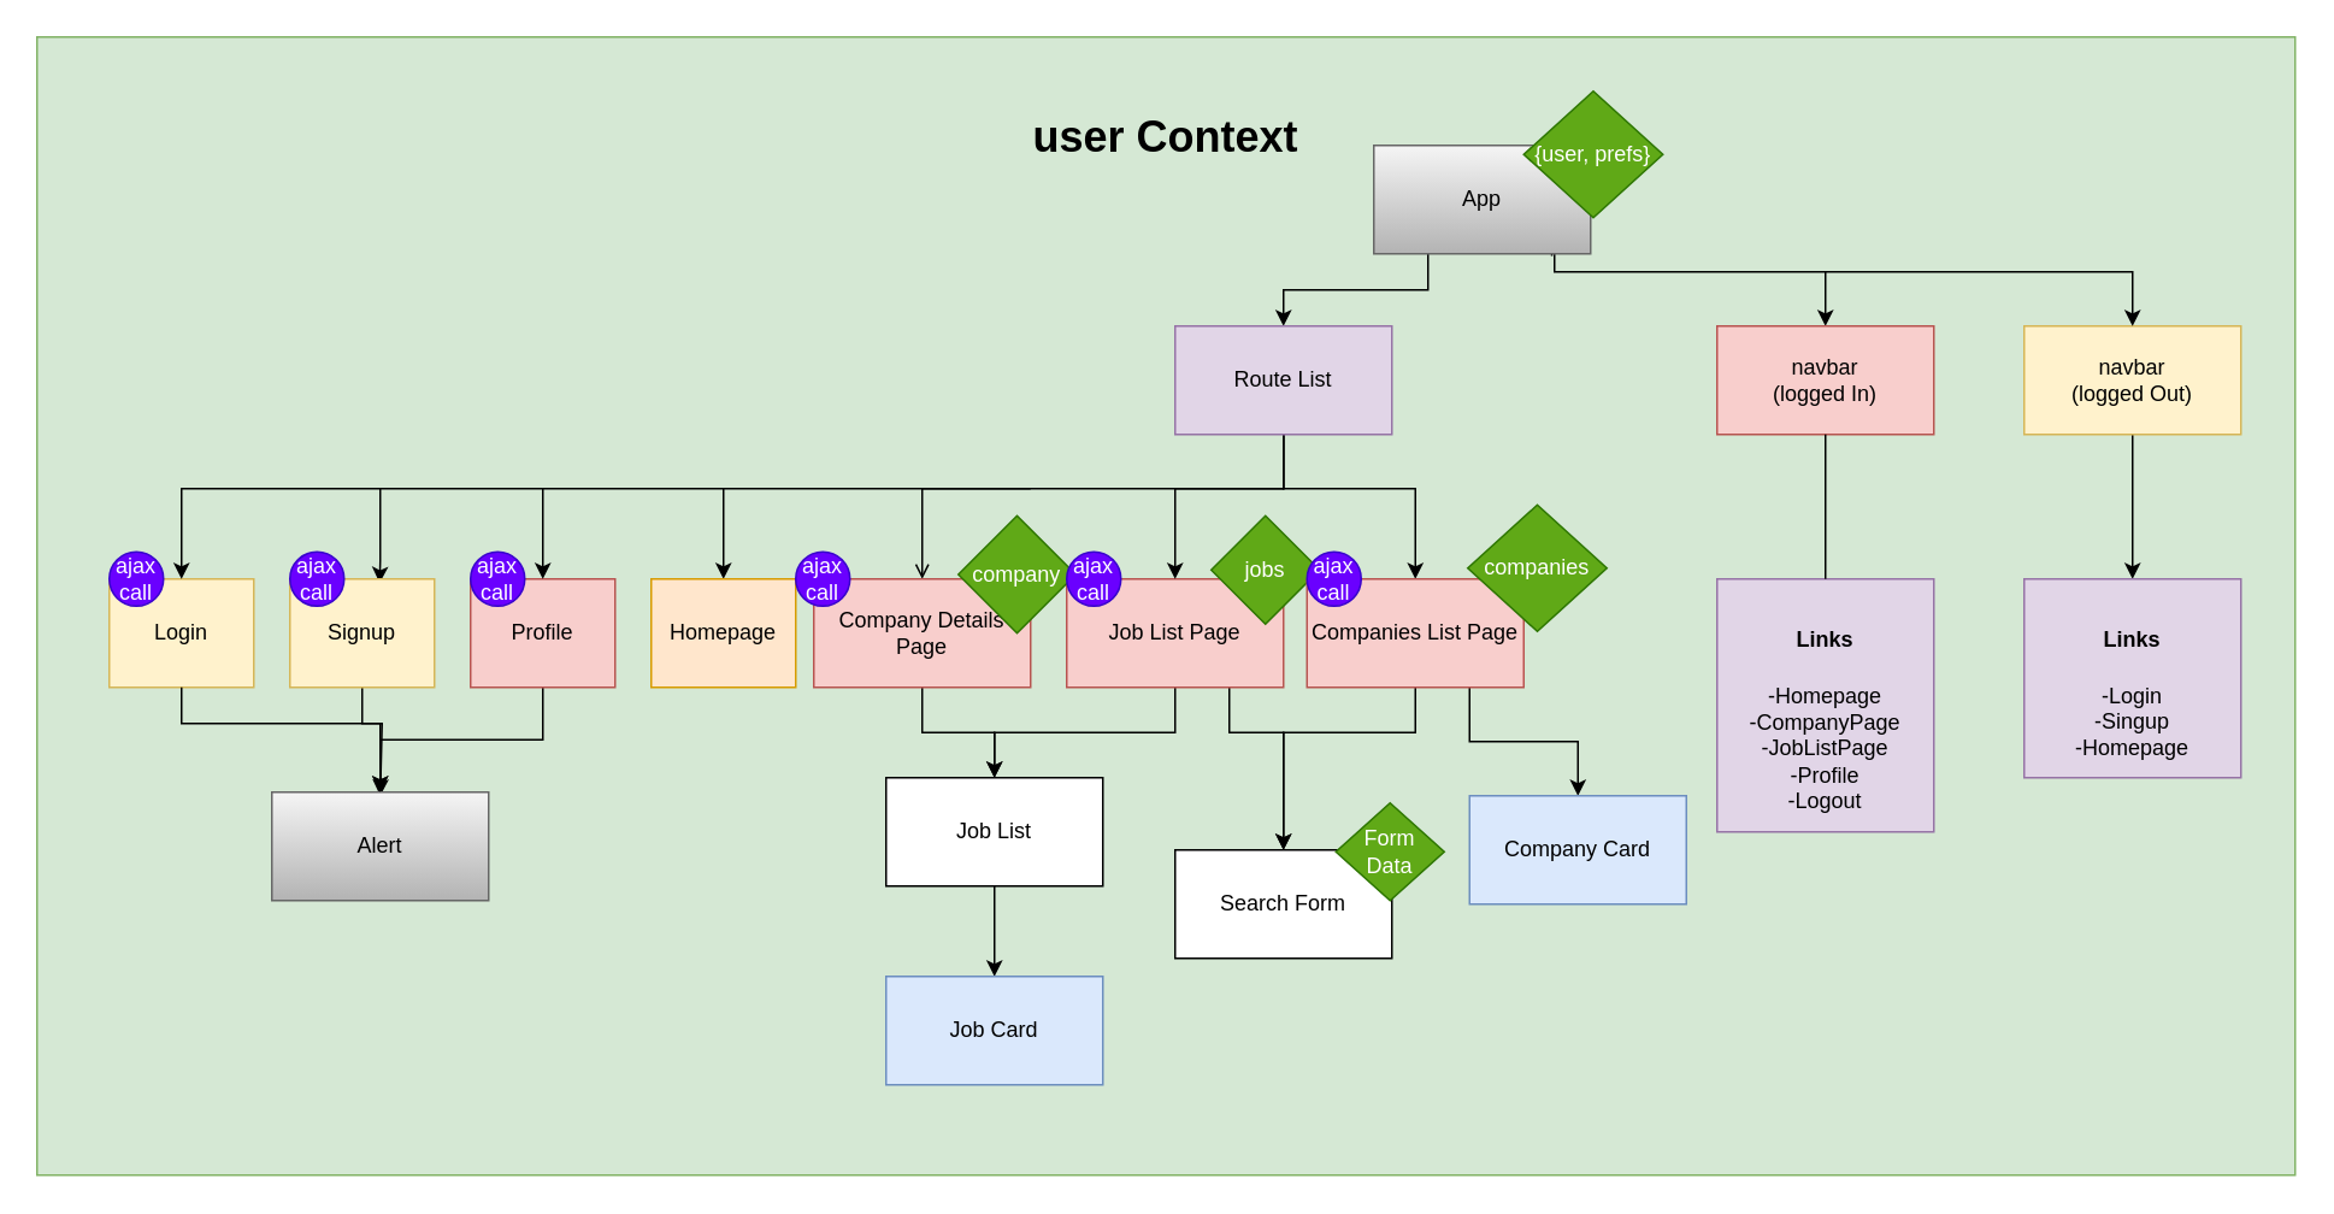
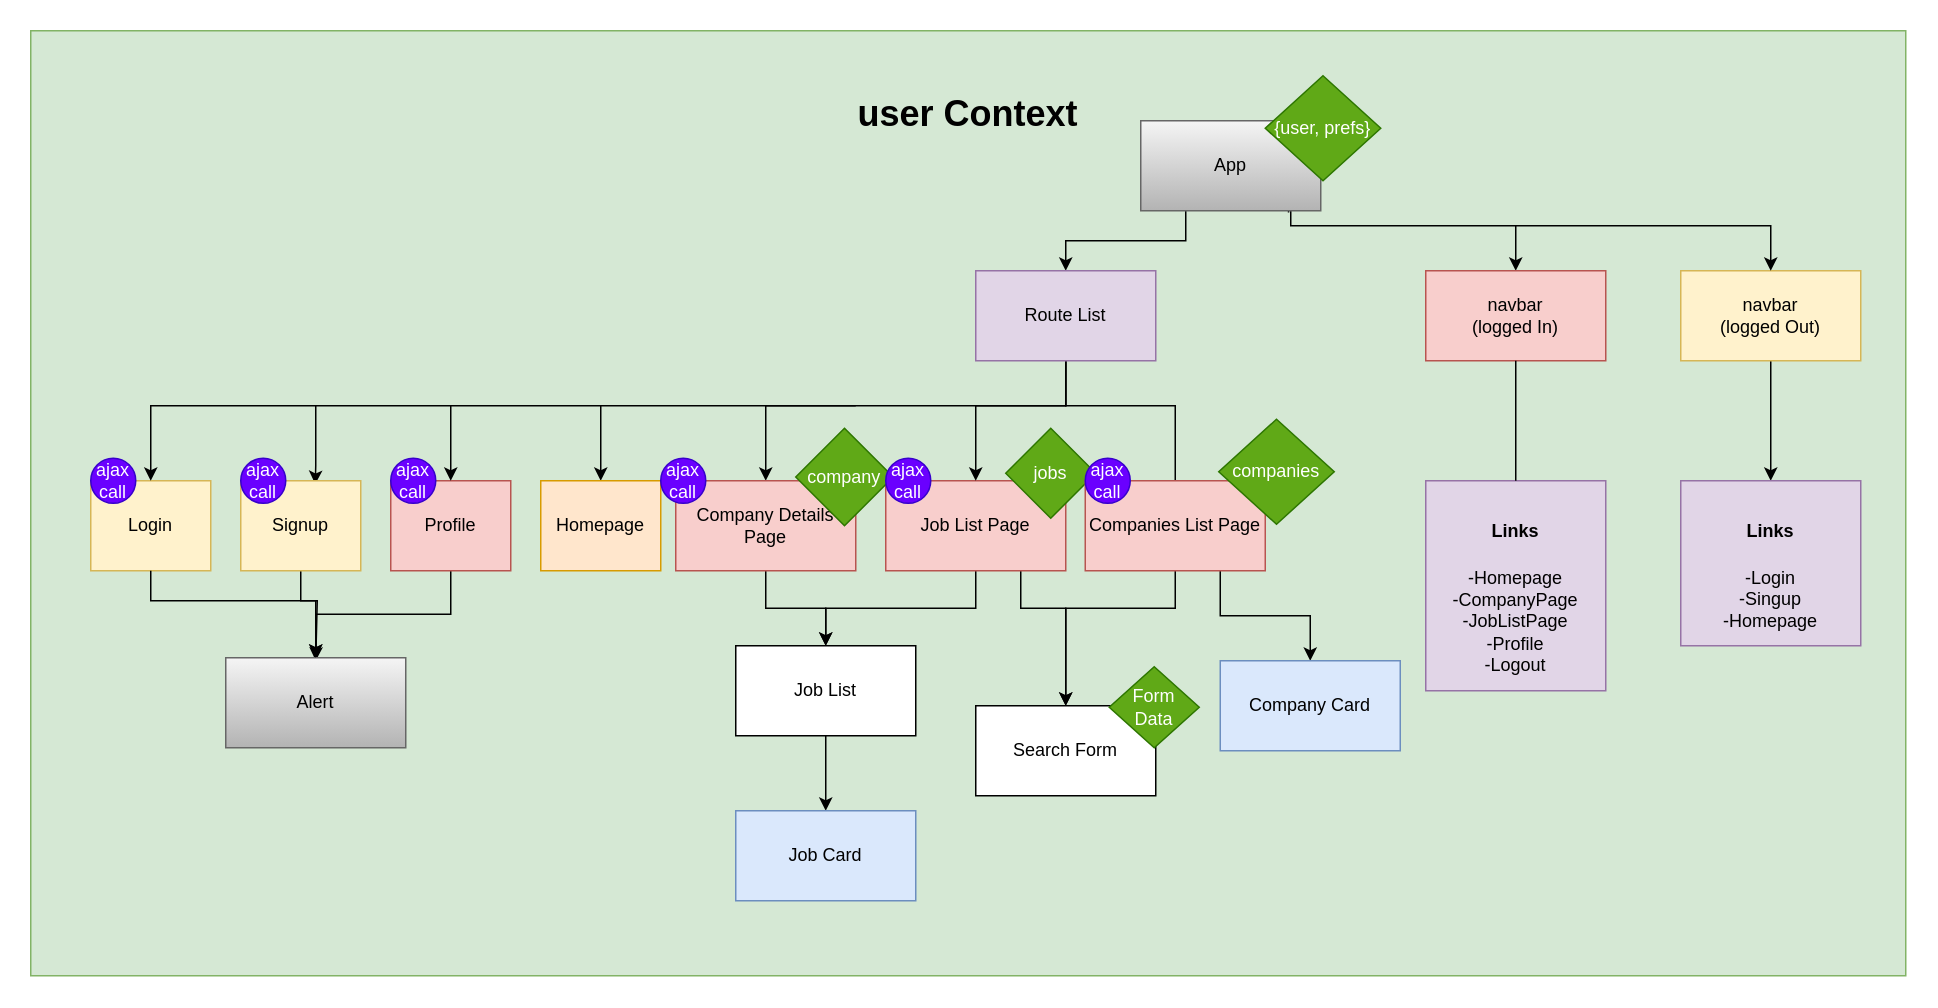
- <mxCell id="19" style="edgeStyle=orthogonalEdgeStyle;rounded=0;orthogonalLoop=1;jettySize=auto;html=1;" edge="1" parent="1" source="21" target="28"><mxGeometry relative="1" as="geometry"><Array as="points"><mxPoint x="710" y="270" /><mxPoint x="783" y="270" /></Array></mxGeometry></mxCell>
+ <mxCell id="19" style="edgeStyle=orthogonalEdgeStyle;rounded=0;orthogonalLoop=1;jettySize=auto;html=1;endArrow=none;" edge="1" parent="1" source="21" target="28"><mxGeometry relative="1" as="geometry"><Array as="points"><mxPoint x="710" y="270" /><mxPoint x="783" y="270" /></Array></mxGeometry></mxCell>
- <mxCell id="18" style="edgeStyle=orthogonalEdgeStyle;rounded=0;orthogonalLoop=1;jettySize=auto;html=1;entryX=0.5;entryY=0;entryDx=0;entryDy=0;endArrow=open;" edge="1" parent="1" source="21" target="23"><mxGeometry relative="1" as="geometry"><Array as="points"><mxPoint x="710" y="270" /><mxPoint x="510" y="270" /></Array></mxGeometry></mxCell>
+ <mxCell id="18" style="edgeStyle=orthogonalEdgeStyle;rounded=0;orthogonalLoop=1;jettySize=auto;html=1;entryX=0.5;entryY=0;entryDx=0;entryDy=0;" edge="1" parent="1" source="21" target="23"><mxGeometry relative="1" as="geometry"><Array as="points"><mxPoint x="710" y="270" /><mxPoint x="510" y="270" /></Array></mxGeometry></mxCell>
